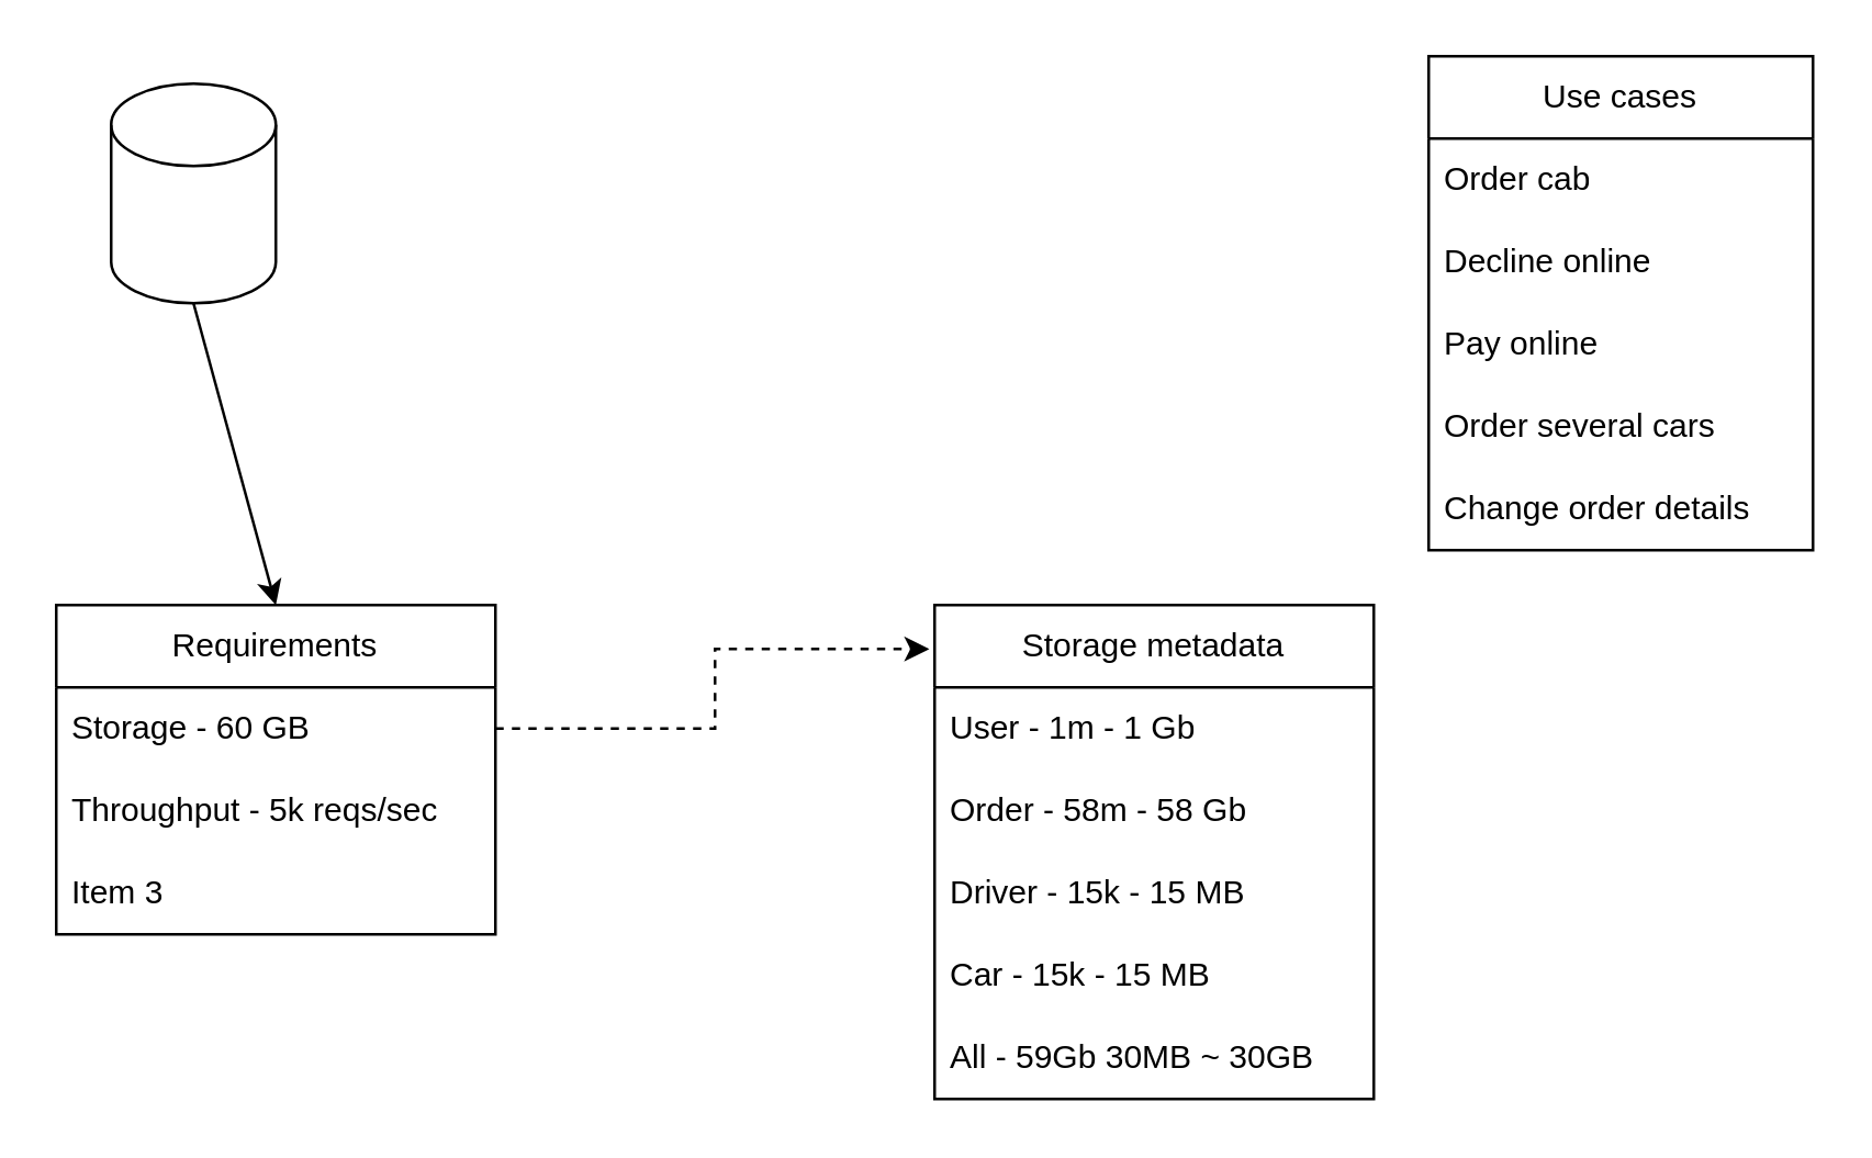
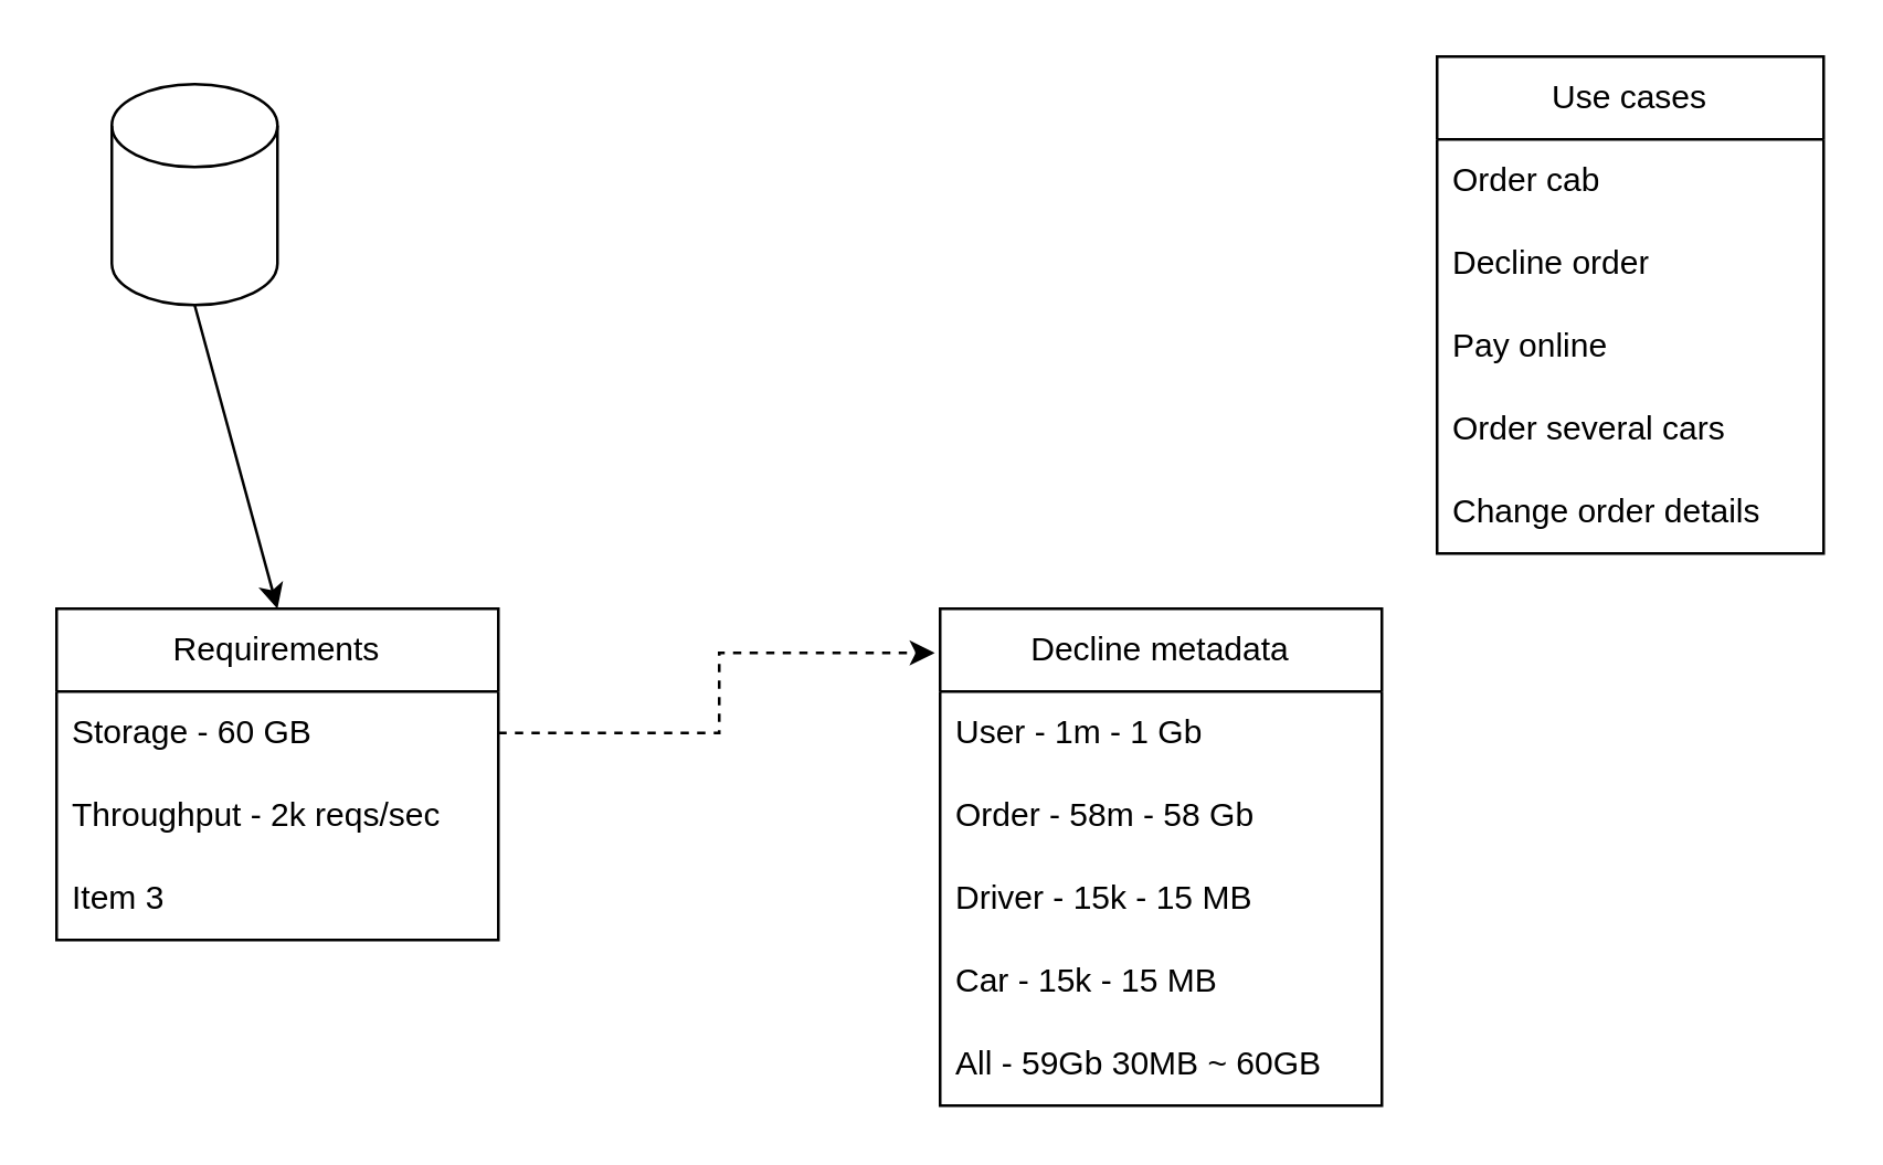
- <mxCell id="15" value="Decline online" style="text;strokeColor=none;fillColor=none;align=left;verticalAlign=middle;spacingLeft=4;spacingRight=4;overflow=hidden;points=[[0,0.5],[1,0.5]];portConstraint=eastwest;rotatable=0;whiteSpace=wrap;html=1;" parent="13" vertex="1"><mxGeometry y="60" width="140" height="30" as="geometry" /></mxCell>
+ <mxCell id="15" value="Decline order" style="text;strokeColor=none;fillColor=none;align=left;verticalAlign=middle;spacingLeft=4;spacingRight=4;overflow=hidden;points=[[0,0.5],[1,0.5]];portConstraint=eastwest;rotatable=0;whiteSpace=wrap;html=1;" parent="13" vertex="1"><mxGeometry y="60" width="140" height="30" as="geometry" /></mxCell>
- <mxCell id="7" value="Storage metadata" style="swimlane;fontStyle=0;childLayout=stackLayout;horizontal=1;startSize=30;horizontalStack=0;resizeParent=1;resizeParentMax=0;resizeLast=0;collapsible=1;marginBottom=0;whiteSpace=wrap;html=1;" parent="1" vertex="1"><mxGeometry x="340" y="220" width="160" height="180" as="geometry" /></mxCell>
+ <mxCell id="7" value="Decline metadata" style="swimlane;fontStyle=0;childLayout=stackLayout;horizontal=1;startSize=30;horizontalStack=0;resizeParent=1;resizeParentMax=0;resizeLast=0;collapsible=1;marginBottom=0;whiteSpace=wrap;html=1;" parent="1" vertex="1"><mxGeometry x="340" y="220" width="160" height="180" as="geometry" /></mxCell>
- <mxCell id="5" value="Throughput - 5k reqs/sec" style="text;strokeColor=none;fillColor=none;align=left;verticalAlign=middle;spacingLeft=4;spacingRight=4;overflow=hidden;points=[[0,0.5],[1,0.5]];portConstraint=eastwest;rotatable=0;whiteSpace=wrap;html=1;" parent="3" vertex="1"><mxGeometry y="60" width="160" height="30" as="geometry" /></mxCell>
+ <mxCell id="5" value="Throughput - 2k reqs/sec" style="text;strokeColor=none;fillColor=none;align=left;verticalAlign=middle;spacingLeft=4;spacingRight=4;overflow=hidden;points=[[0,0.5],[1,0.5]];portConstraint=eastwest;rotatable=0;whiteSpace=wrap;html=1;" parent="3" vertex="1"><mxGeometry y="60" width="160" height="30" as="geometry" /></mxCell>
- <mxCell id="12" value="All - 59Gb 30MB ~ 30GB" style="text;strokeColor=none;fillColor=none;align=left;verticalAlign=middle;spacingLeft=4;spacingRight=4;overflow=hidden;points=[[0,0.5],[1,0.5]];portConstraint=eastwest;rotatable=0;whiteSpace=wrap;html=1;" parent="7" vertex="1"><mxGeometry y="150" width="160" height="30" as="geometry" /></mxCell>
+ <mxCell id="12" value="All - 59Gb 30MB ~ 60GB" style="text;strokeColor=none;fillColor=none;align=left;verticalAlign=middle;spacingLeft=4;spacingRight=4;overflow=hidden;points=[[0,0.5],[1,0.5]];portConstraint=eastwest;rotatable=0;whiteSpace=wrap;html=1;" parent="7" vertex="1"><mxGeometry y="150" width="160" height="30" as="geometry" /></mxCell>
